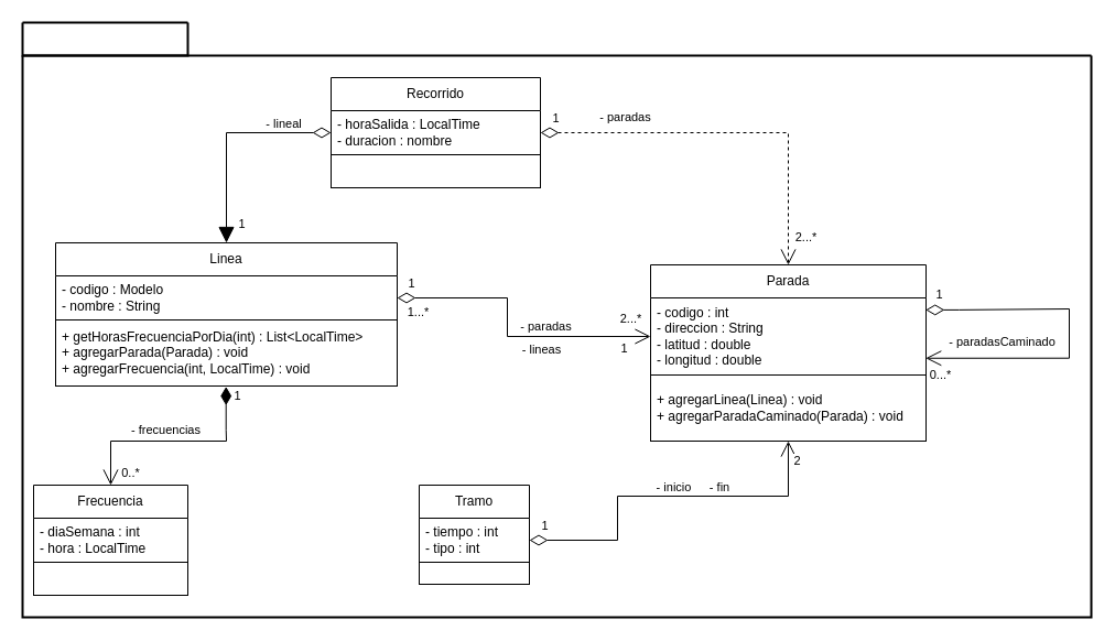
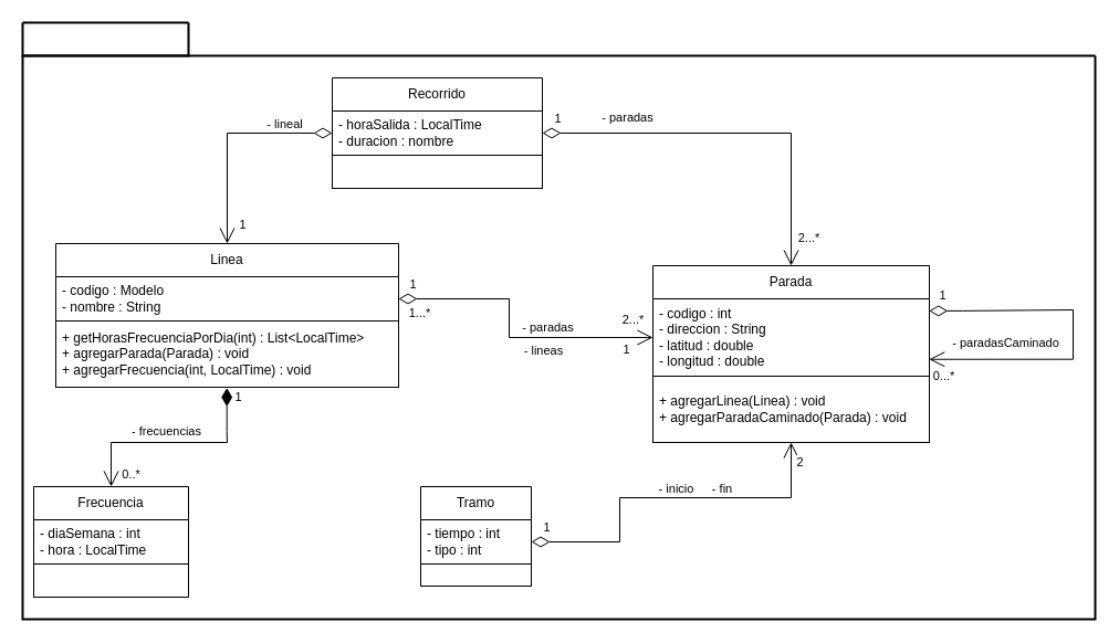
- <mxCell id="37" value="" style="endArrow=open;html=1;endSize=12;startArrow=diamondThin;startSize=14;startFill=0;edgeStyle=orthogonalEdgeStyle;align=left;verticalAlign=bottom;rounded=0;entryX=0.5;entryY=0;entryDx=0;entryDy=0;exitX=1;exitY=0.5;exitDx=0;exitDy=0;dashed=1;" edge="1" parent="1" source="4" target="7"><mxGeometry x="-1" y="3" relative="1" as="geometry"><mxPoint x="705" y="110" as="sourcePoint" /><mxPoint x="610" y="210" as="targetPoint" /></mxGeometry></mxCell>
+ <mxCell id="37" value="" style="endArrow=open;html=1;endSize=12;startArrow=diamondThin;startSize=14;startFill=0;edgeStyle=orthogonalEdgeStyle;align=left;verticalAlign=bottom;rounded=0;entryX=0.5;entryY=0;entryDx=0;entryDy=0;exitX=1;exitY=0.5;exitDx=0;exitDy=0;" edge="1" parent="1" source="4" target="7"><mxGeometry x="-1" y="3" relative="1" as="geometry"><mxPoint x="705" y="110" as="sourcePoint" /><mxPoint x="610" y="210" as="targetPoint" /></mxGeometry></mxCell>
- <mxCell id="23" value="" style="endArrow=block;html=1;endSize=12;startArrow=diamondThin;startSize=14;startFill=0;edgeStyle=orthogonalEdgeStyle;align=left;verticalAlign=bottom;rounded=0;entryX=0.5;entryY=0;entryDx=0;entryDy=0;exitX=0;exitY=0.5;exitDx=0;exitDy=0;" edge="1" parent="1" source="5" target="14"><mxGeometry x="-1" y="3" relative="1" as="geometry"><mxPoint x="240" y="30" as="sourcePoint" /><mxPoint x="190" y="210" as="targetPoint" /></mxGeometry></mxCell>
+ <mxCell id="23" value="" style="endArrow=open;html=1;endSize=12;startArrow=diamondThin;startSize=14;startFill=0;edgeStyle=orthogonalEdgeStyle;align=left;verticalAlign=bottom;rounded=0;entryX=0.5;entryY=0;entryDx=0;entryDy=0;exitX=0;exitY=0.5;exitDx=0;exitDy=0;" edge="1" parent="1" source="5" target="14"><mxGeometry x="-1" y="3" relative="1" as="geometry"><mxPoint x="240" y="30" as="sourcePoint" /><mxPoint x="190" y="210" as="targetPoint" /></mxGeometry></mxCell>
